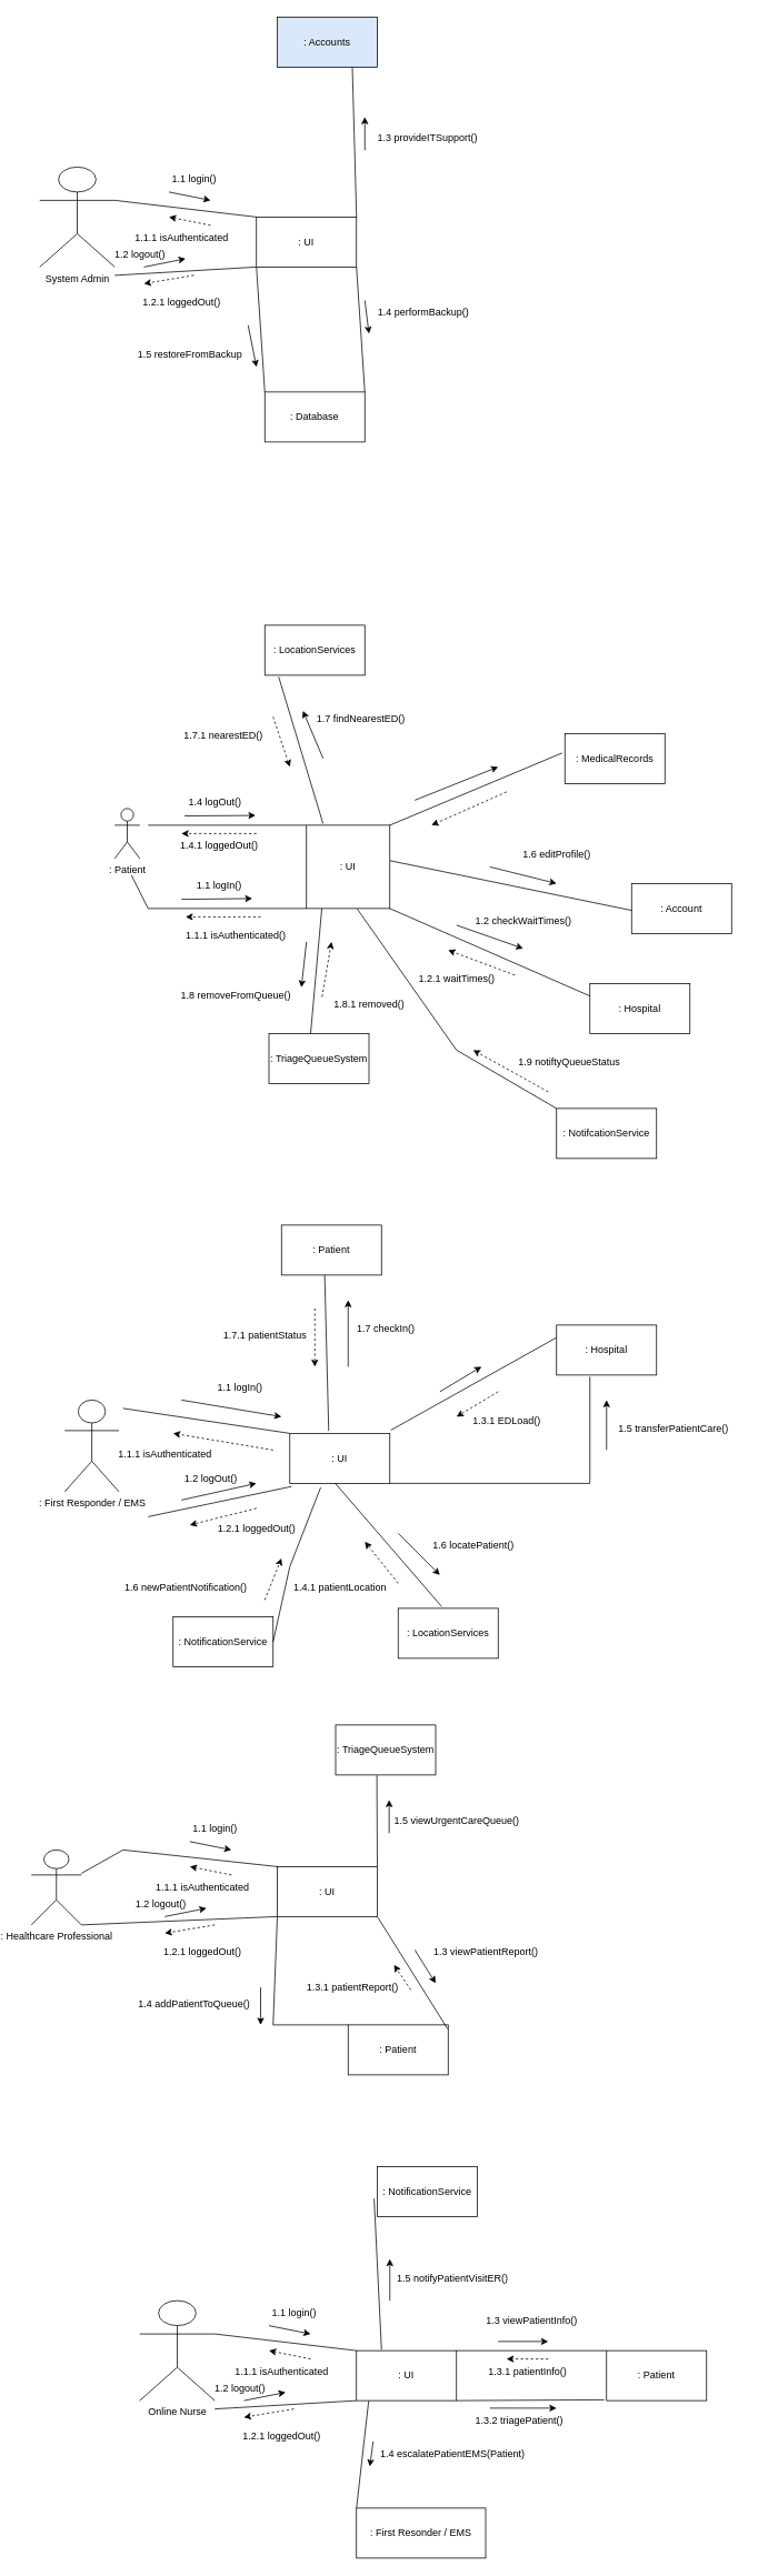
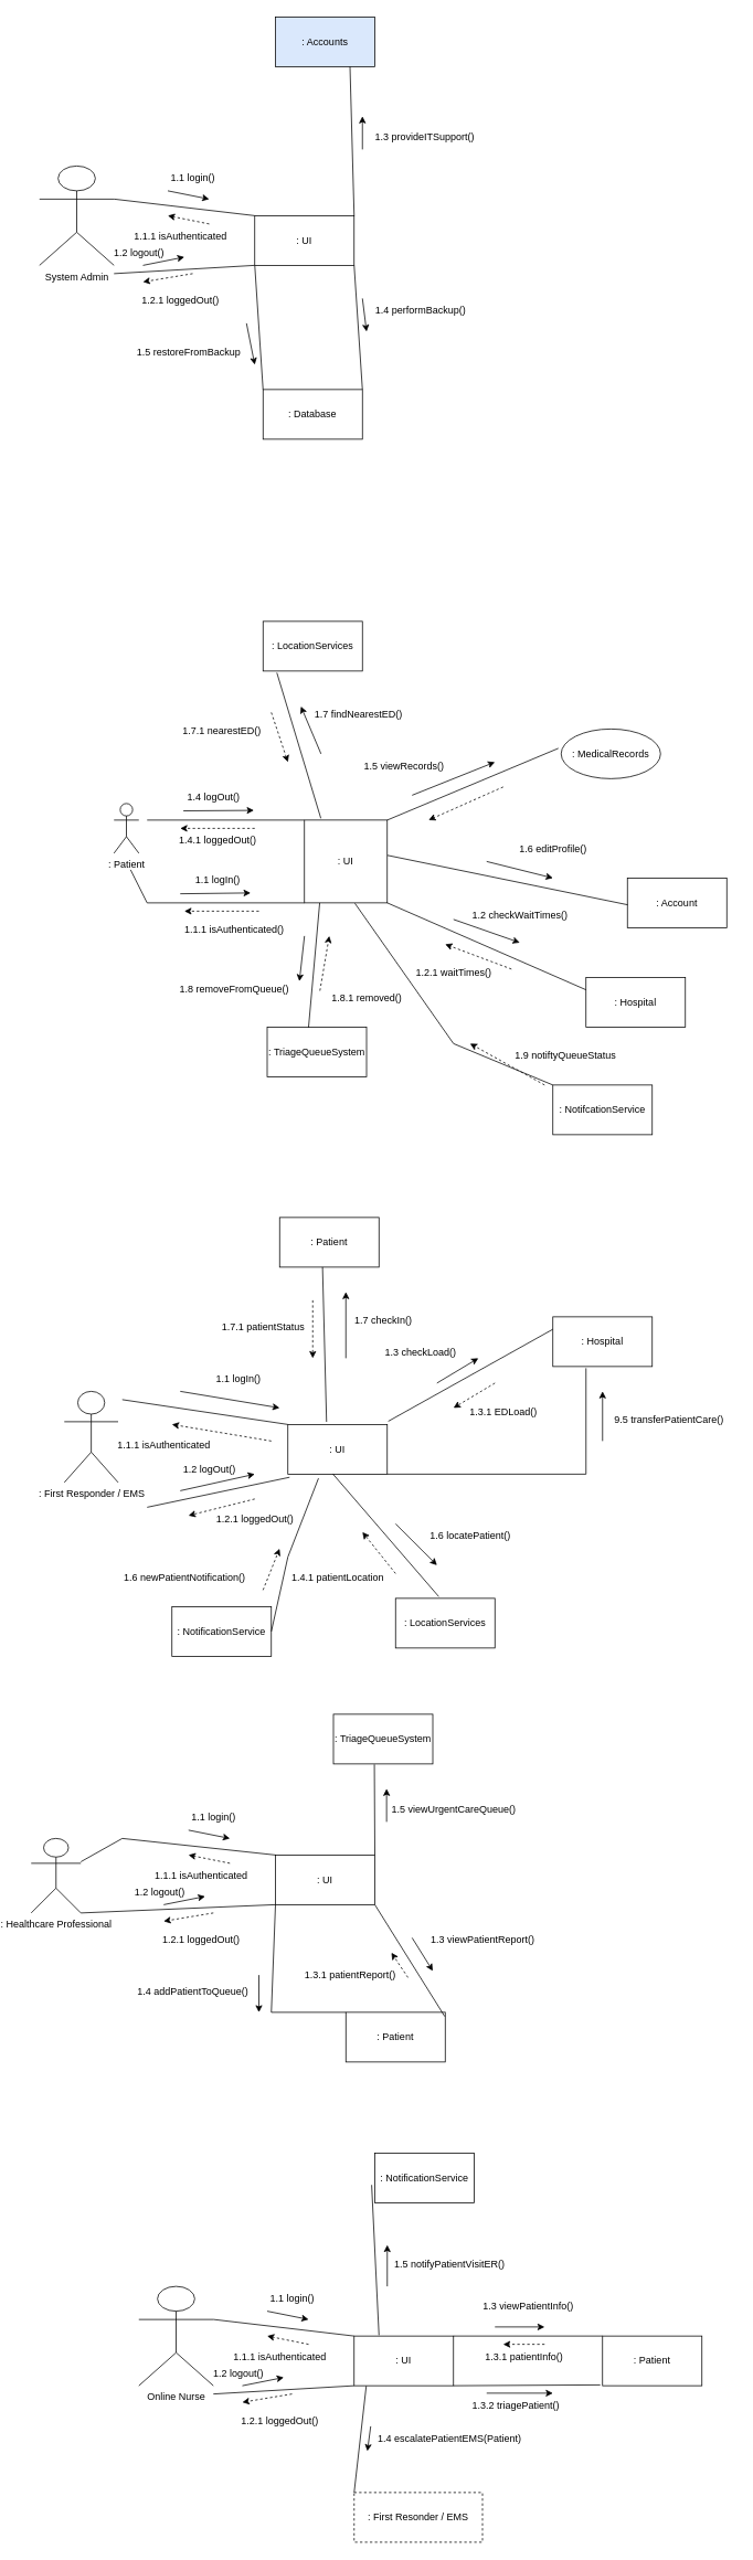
- <mxCell id="19" value=": MedicalRecords" style="rounded=0;whiteSpace=wrap;html=1;" vertex="1" parent="1"><mxGeometry x="660" y="880" width="120" height="60" as="geometry" /></mxCell>
+ <mxCell id="19" value=": MedicalRecords" style="ellipse;whiteSpace=wrap;html=1;" vertex="1" parent="1"><mxGeometry x="660" y="880" width="120" height="60" as="geometry" /></mxCell>
+ <mxCell id="21" value="1.5 viewRecords()" style="text;html=1;align=center;verticalAlign=middle;resizable=0;points=[];autosize=1;strokeColor=none;fillColor=none;" vertex="1" parent="1"><mxGeometry x="410" y="910" width="120" height="30" as="geometry" /></mxCell>
- <mxCell id="2" value=": NotifcationService" style="rounded=0;whiteSpace=wrap;html=1;" vertex="1" parent="1"><mxGeometry x="650" y="1330" width="120" height="60" as="geometry" /></mxCell>
+ <mxCell id="2" value=": NotifcationService" style="rounded=0;whiteSpace=wrap;html=1;" vertex="1" parent="1"><mxGeometry x="650" y="1310" width="120" height="60" as="geometry" /></mxCell>
+ <mxCell id="60" value="1.3 checkLoad()" style="text;html=1;align=center;verticalAlign=middle;resizable=0;points=[];autosize=1;strokeColor=none;fillColor=none;" vertex="1" parent="1"><mxGeometry x="435" y="1618" width="110" height="30" as="geometry" /></mxCell>
- <mxCell id="72" value="1.5 transferPatientCare()" style="text;html=1;align=center;verticalAlign=middle;resizable=0;points=[];autosize=1;strokeColor=none;fillColor=none;" vertex="1" parent="1"><mxGeometry x="710" y="1700" width="160" height="30" as="geometry" /></mxCell>
+ <mxCell id="72" value="9.5 transferPatientCare()" style="text;html=1;align=center;verticalAlign=middle;resizable=0;points=[];autosize=1;strokeColor=none;fillColor=none;" vertex="1" parent="1"><mxGeometry x="710" y="1700" width="160" height="30" as="geometry" /></mxCell>
- <mxCell id="139" value=": First Resonder / EMS" style="rounded=0;whiteSpace=wrap;html=1;" vertex="1" parent="1"><mxGeometry x="410" y="3010" width="155" height="60" as="geometry" /></mxCell>
+ <mxCell id="139" value=": First Resonder / EMS" style="rounded=0;whiteSpace=wrap;html=1;dashed=1;" vertex="1" parent="1"><mxGeometry x="410" y="3010" width="155" height="60" as="geometry" /></mxCell>
